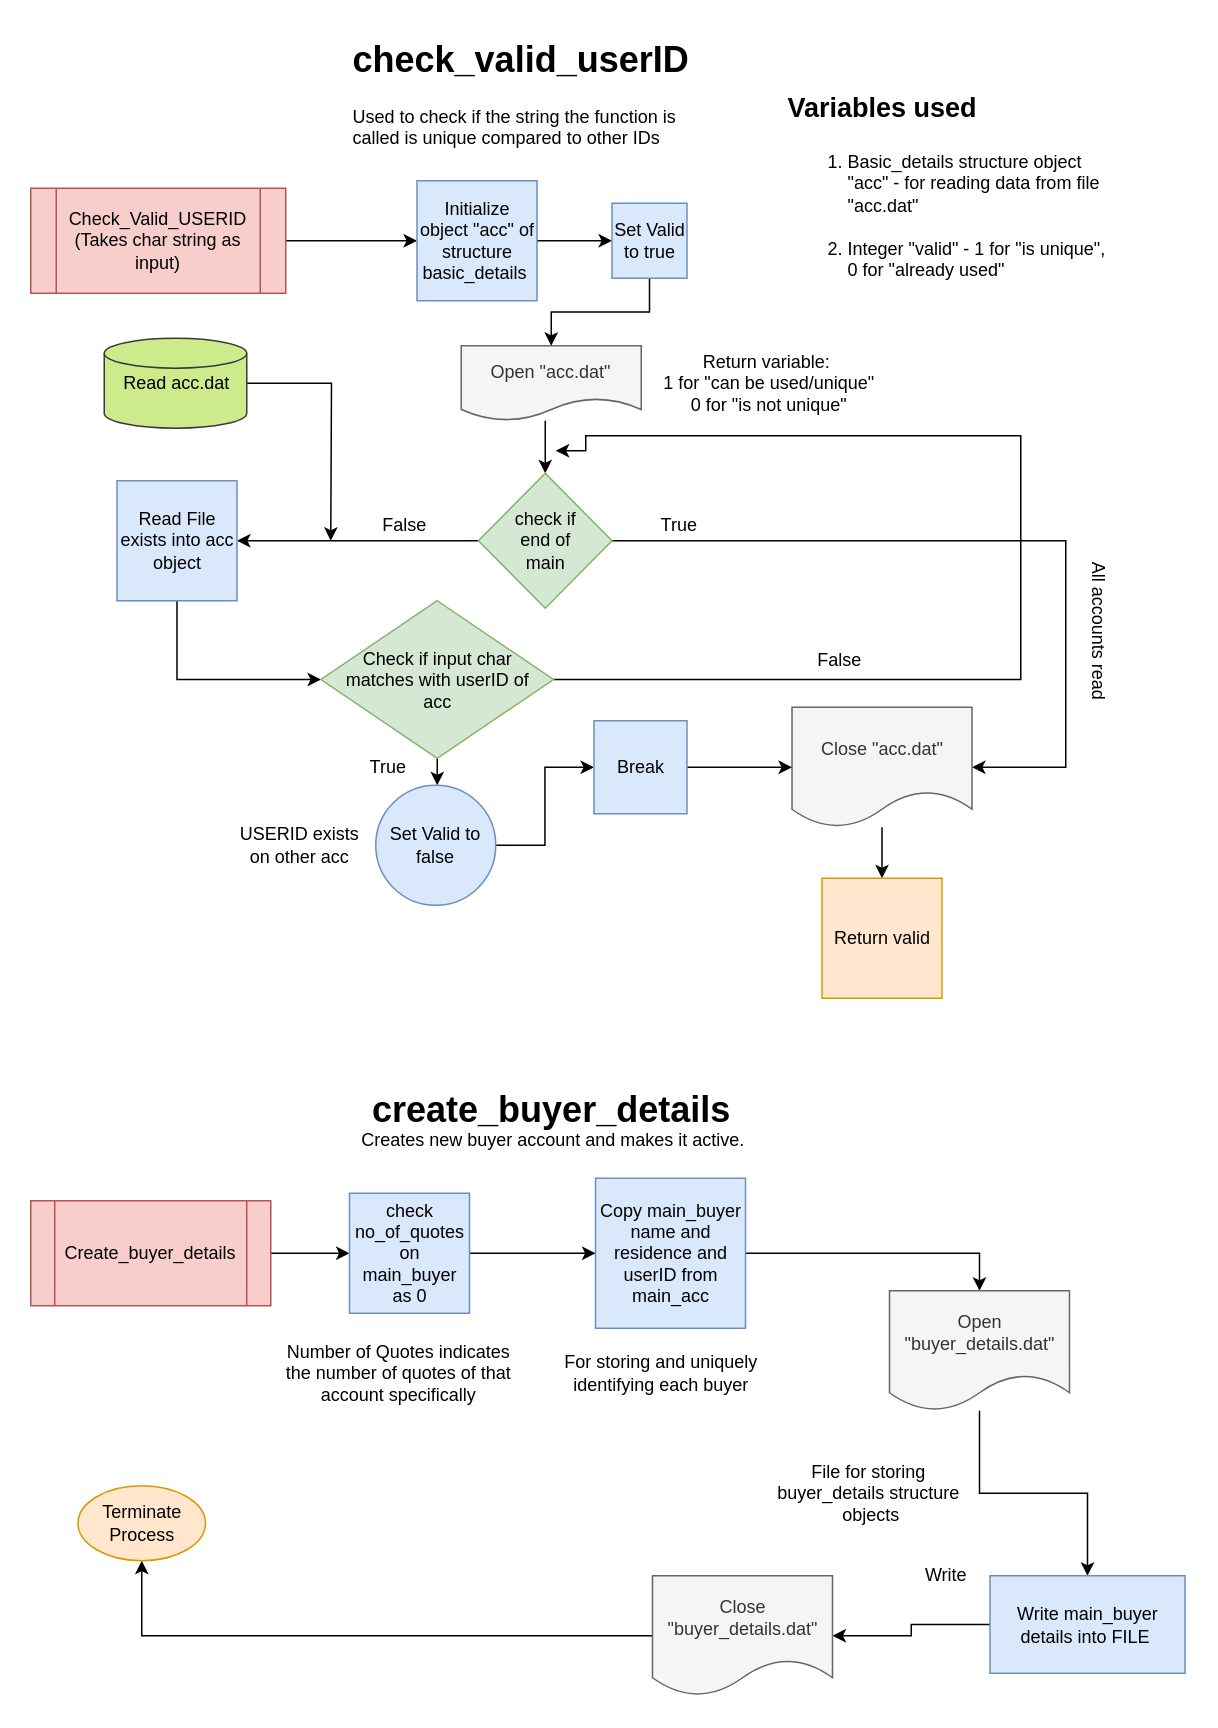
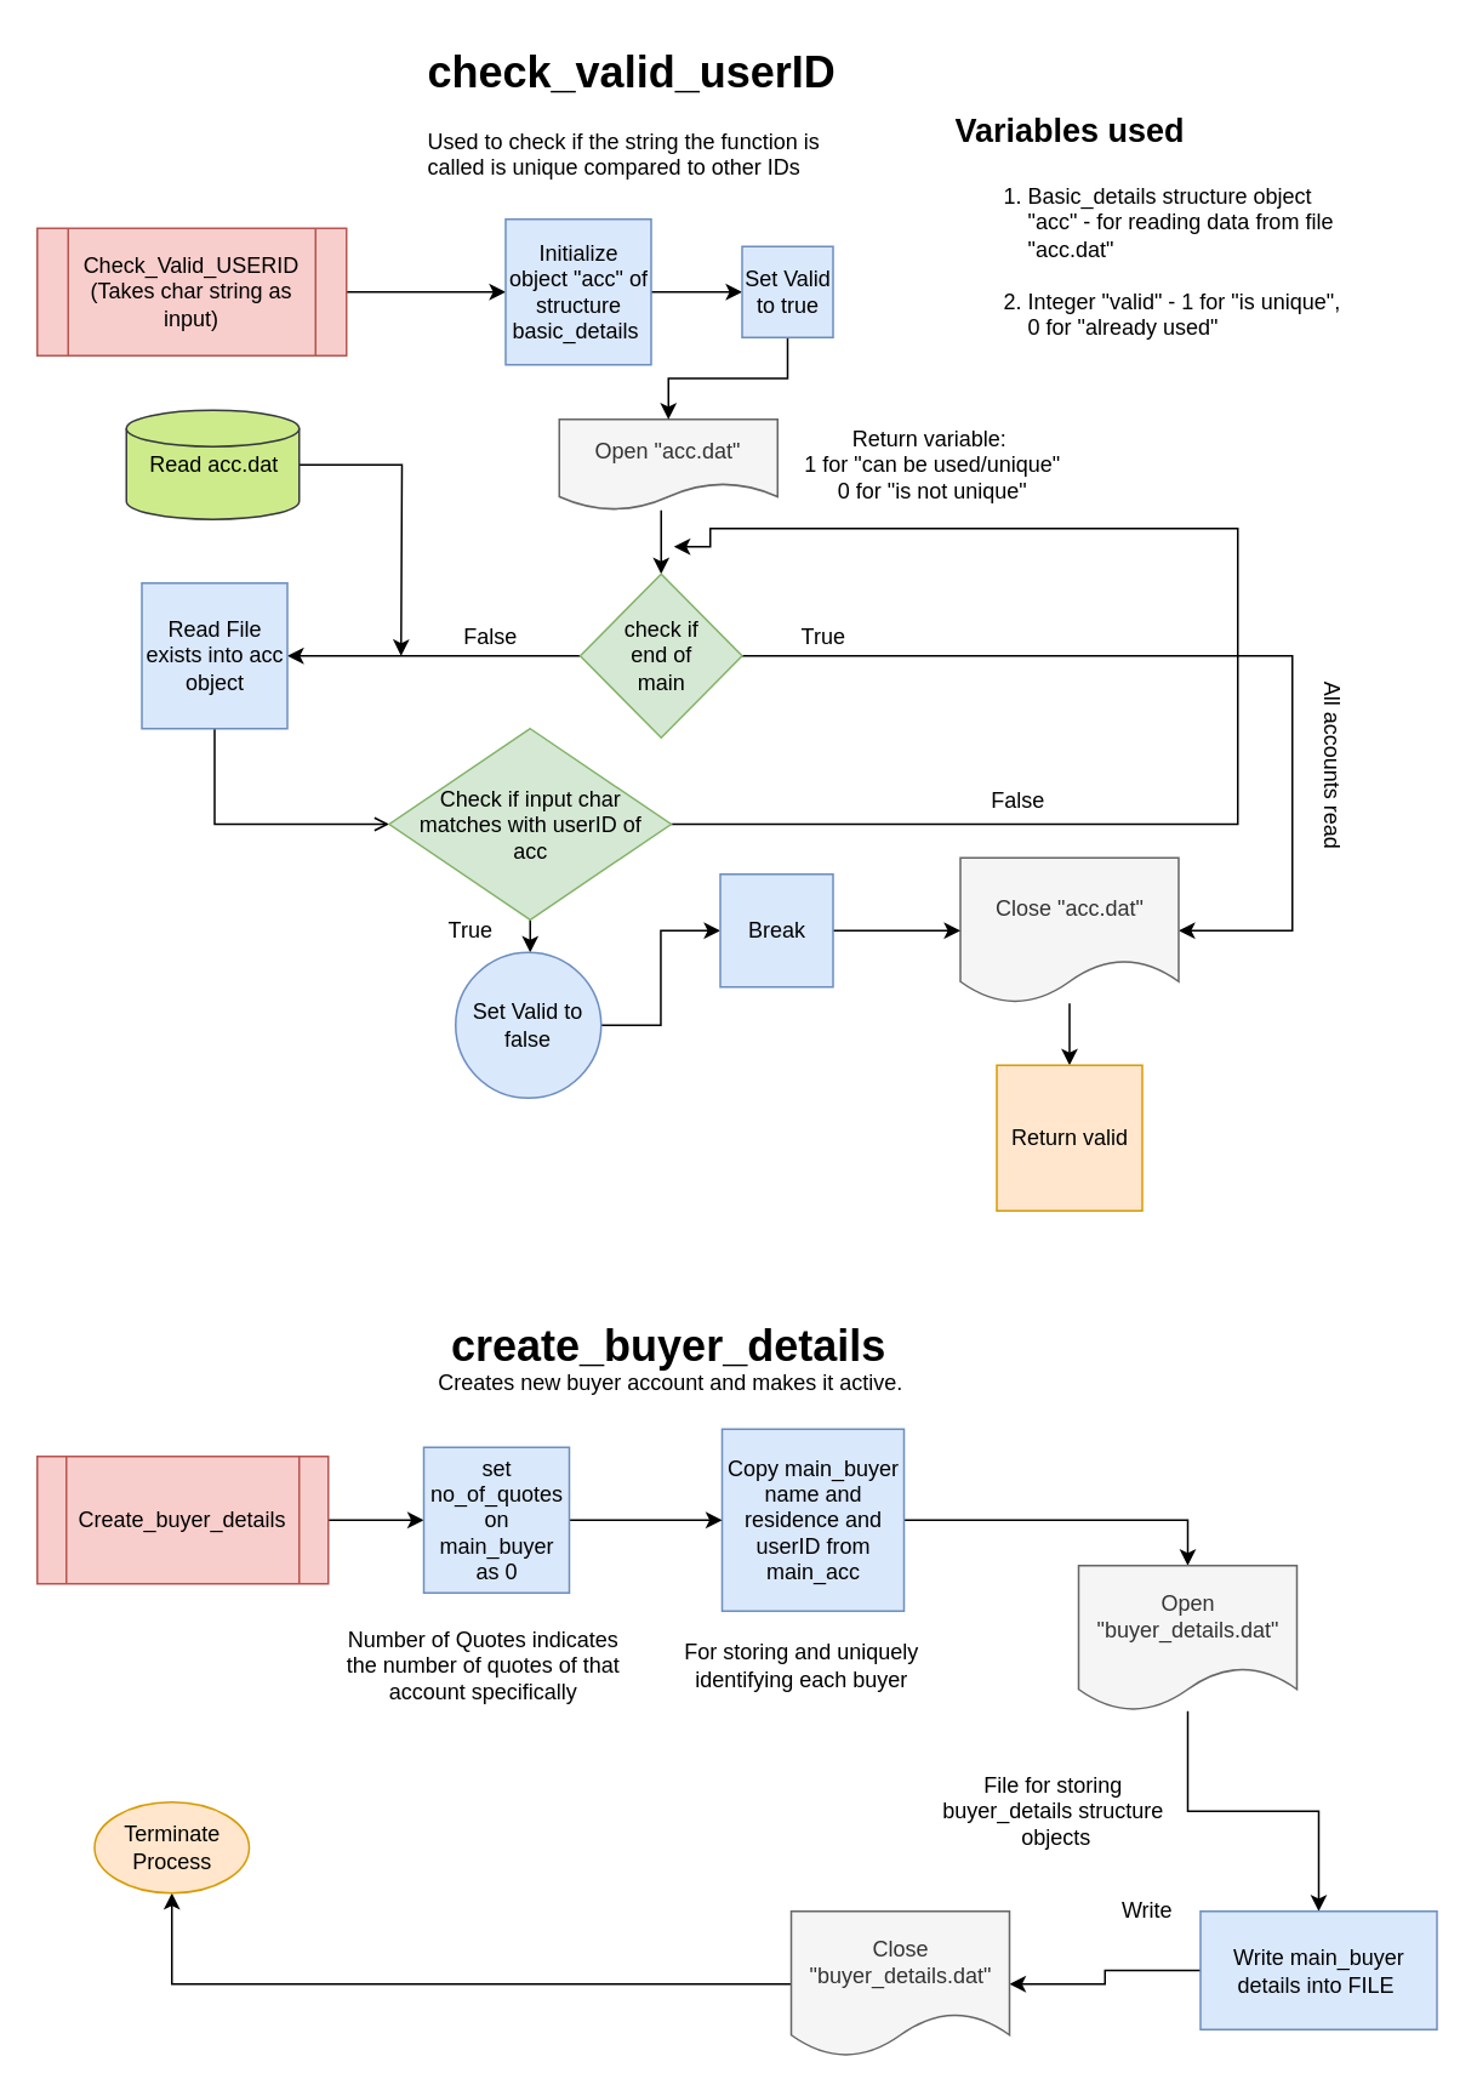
- <mxCell id="11" value="" style="edgeStyle=orthogonalEdgeStyle;rounded=0;orthogonalLoop=1;jettySize=auto;html=1;entryX=0;entryY=0.5;entryDx=0;entryDy=0;" parent="1" source="12" target="15" edge="1"><mxGeometry relative="1" as="geometry"><Array as="points"><mxPoint x="117" y="453" /></Array></mxGeometry></mxCell>
+ <mxCell id="11" value="" style="edgeStyle=orthogonalEdgeStyle;rounded=0;orthogonalLoop=1;jettySize=auto;html=1;entryX=0;entryY=0.5;entryDx=0;entryDy=0;endArrow=open;" parent="1" source="12" target="15" edge="1"><mxGeometry relative="1" as="geometry"><Array as="points"><mxPoint x="117" y="453" /></Array></mxGeometry></mxCell>
- <mxCell id="31" value="USERID exists &lt;br&gt;on other acc" style="text;html=1;align=center;verticalAlign=middle;resizable=0;points=[];autosize=1;" parent="1" vertex="1"><mxGeometry x="154" y="548" width="90" height="30" as="geometry" /></mxCell>
- <mxCell id="48" value="check no_of_quotes on main_buyer as 0" style="whiteSpace=wrap;html=1;aspect=fixed;strokeWidth=1;fillColor=#dae8fc;strokeColor=#6c8ebf;" vertex="1" parent="1"><mxGeometry x="232.5" y="795" width="80" height="80" as="geometry" /></mxCell>
+ <mxCell id="48" value="set no_of_quotes on main_buyer as 0" style="whiteSpace=wrap;html=1;aspect=fixed;strokeWidth=1;fillColor=#dae8fc;strokeColor=#6c8ebf;" vertex="1" parent="1"><mxGeometry x="232.5" y="795" width="80" height="80" as="geometry" /></mxCell>
